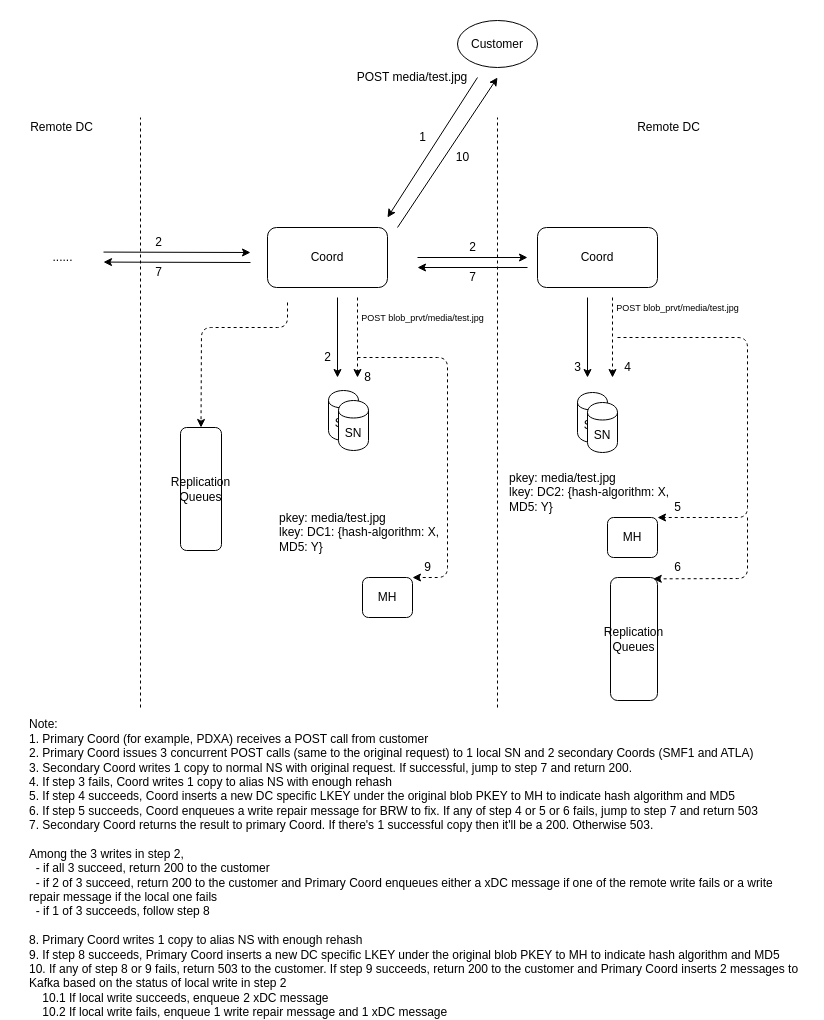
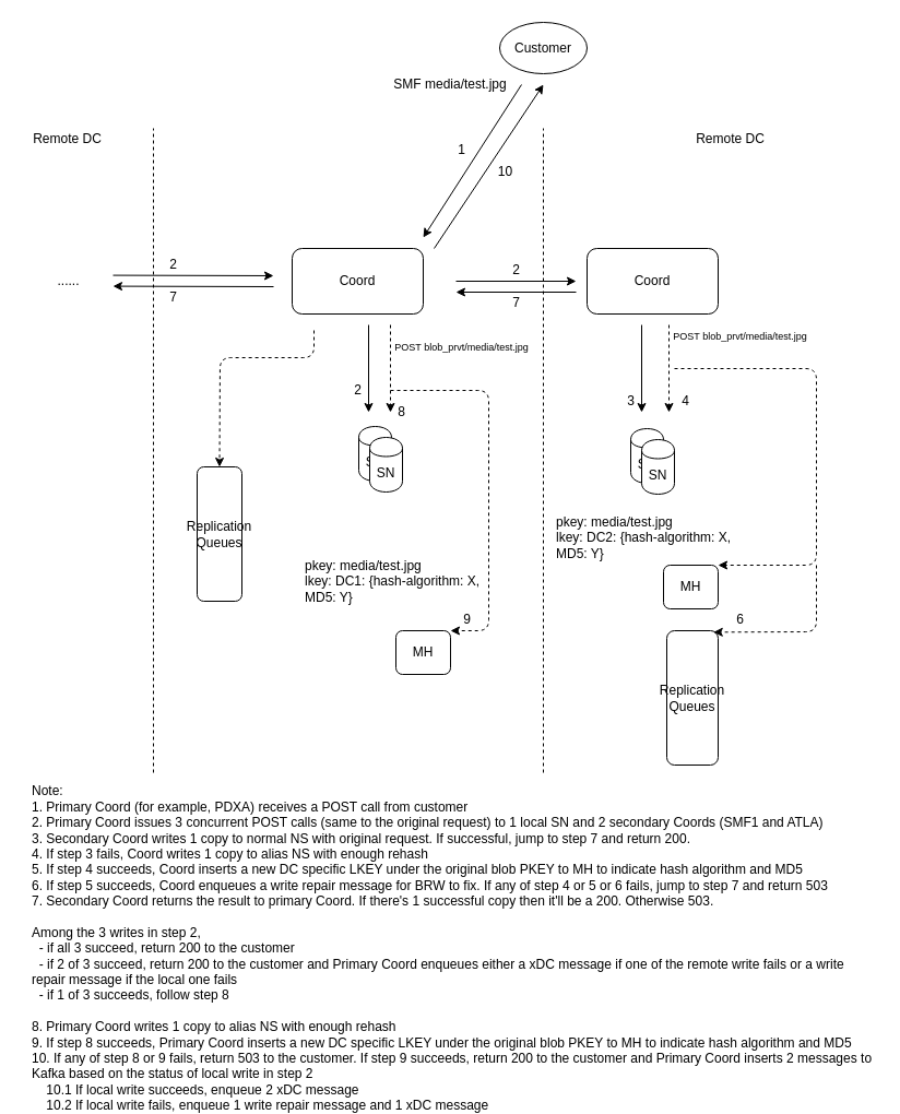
- <mxCell id="7" value="POST media/test.jpg" style="text;html=1;strokeColor=none;fillColor=none;align=center;verticalAlign=middle;whiteSpace=wrap;rounded=0;" parent="1" vertex="1"><mxGeometry x="342" y="67" width="140" height="20" as="geometry" /></mxCell>
+ <mxCell id="7" value="SMF media/test.jpg" style="text;html=1;strokeColor=none;fillColor=none;align=center;verticalAlign=middle;whiteSpace=wrap;rounded=0;" parent="1" vertex="1"><mxGeometry x="342" y="67" width="140" height="20" as="geometry" /></mxCell>
- <mxCell id="33" value="5" style="text;html=1;align=center;verticalAlign=middle;resizable=0;points=[];autosize=1;" parent="1" vertex="1"><mxGeometry x="667" y="497" width="20" height="20" as="geometry" /></mxCell>
